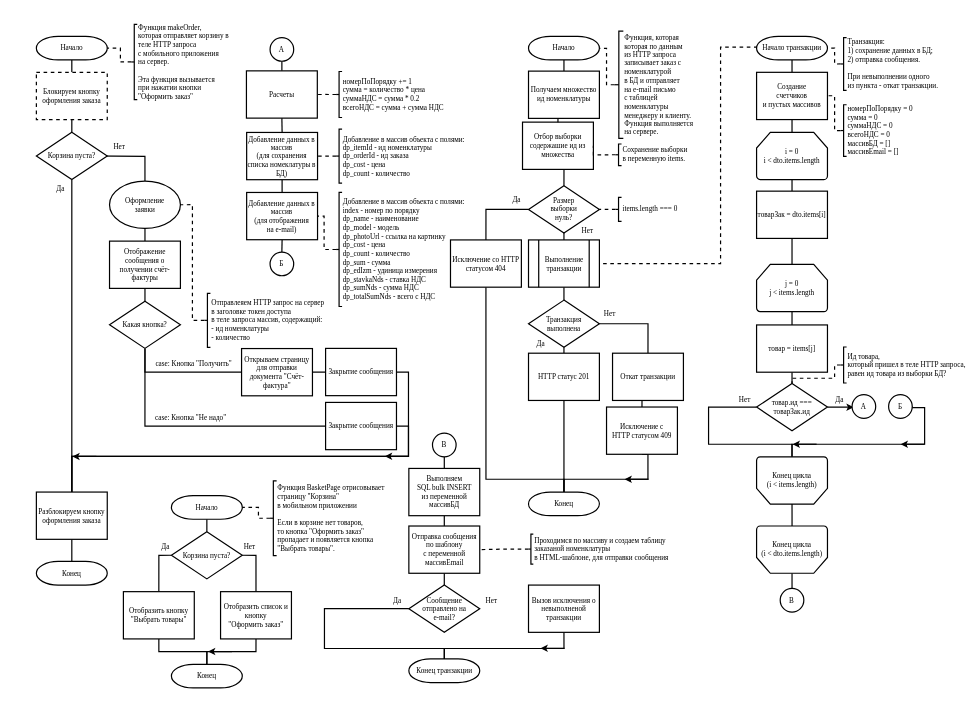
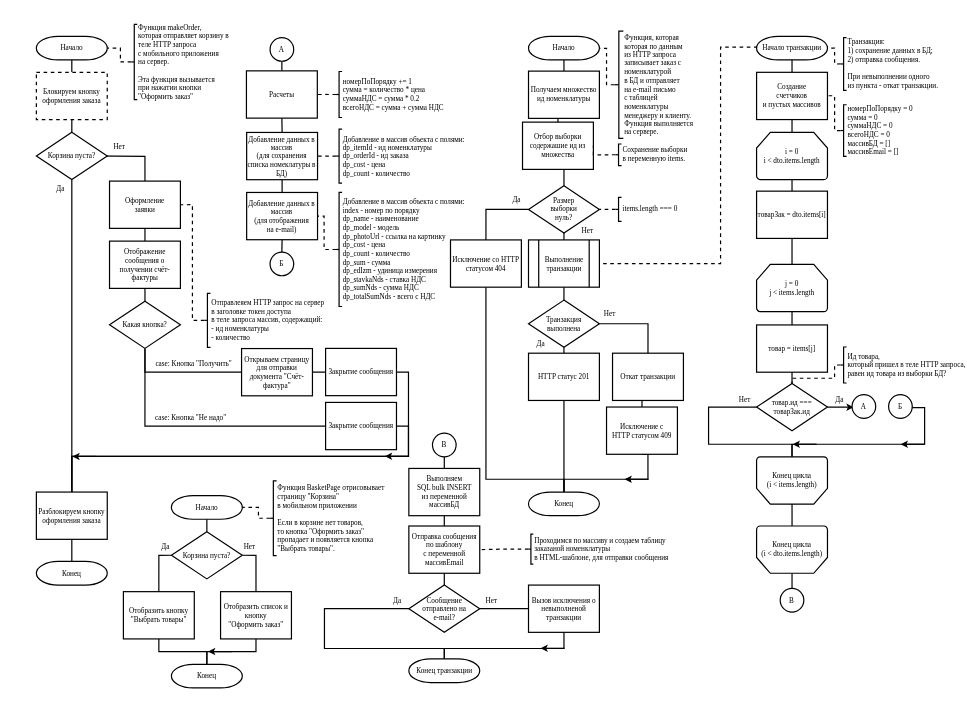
- <mxCell id="10" value="Оформление&lt;br&gt;заявки" style="ellipse;whiteSpace=wrap;html=1;absoluteArcSize=1;arcSize=14;strokeWidth=2;fontFamily=Times New Roman;" parent="1" vertex="1"><mxGeometry x="181.89" y="301.26" width="118.11" height="78.74" as="geometry" /></mxCell>
+ <mxCell id="10" value="Оформление&lt;br&gt;заявки" style="rounded=0;whiteSpace=wrap;html=1;absoluteArcSize=1;arcSize=14;strokeWidth=2;fontFamily=Times New Roman;" parent="1" vertex="1"><mxGeometry x="181.89" y="301.26" width="118.11" height="78.74" as="geometry" /></mxCell>
+ <mxCell id="128" style="edgeStyle=orthogonalEdgeStyle;rounded=0;orthogonalLoop=1;jettySize=auto;html=1;exitX=1;exitY=0.5;exitDx=0;exitDy=0;exitPerimeter=0;entryX=0;entryY=0.5;entryDx=0;entryDy=0;strokeWidth=2;endArrow=none;endFill=0;fontFamily=Times New Roman;" parent="1" source="130" target="134" edge="1"><mxGeometry relative="1" as="geometry" /></mxCell>
